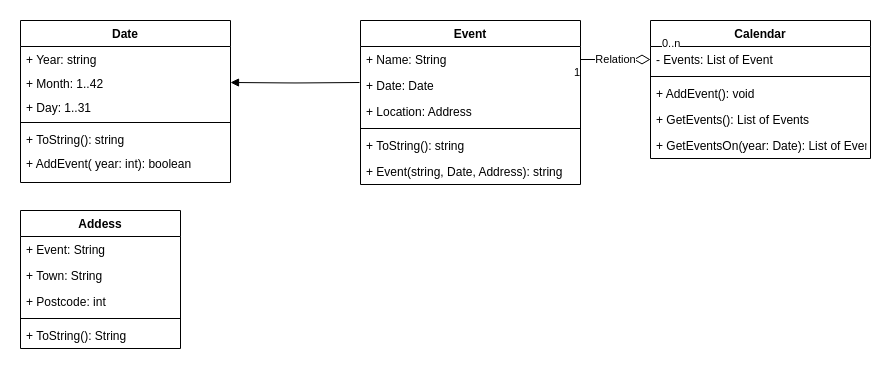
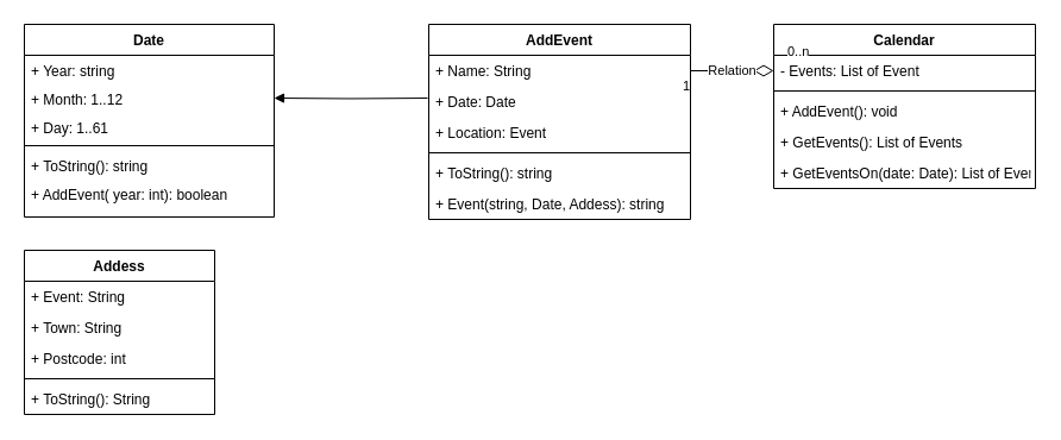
- <mxCell id="9" value="Event" style="swimlane;fontStyle=1;align=center;verticalAlign=top;childLayout=stackLayout;horizontal=1;startSize=26;horizontalStack=0;resizeParent=1;resizeParentMax=0;resizeLast=0;collapsible=1;marginBottom=0;" vertex="1" parent="1"><mxGeometry x="360" y="20" width="220" height="164" as="geometry" /></mxCell>
+ <mxCell id="9" value="AddEvent" style="swimlane;fontStyle=1;align=center;verticalAlign=top;childLayout=stackLayout;horizontal=1;startSize=26;horizontalStack=0;resizeParent=1;resizeParentMax=0;resizeLast=0;collapsible=1;marginBottom=0;" vertex="1" parent="1"><mxGeometry x="360" y="20" width="220" height="164" as="geometry" /></mxCell>
- <mxCell id="4" value="+ Month: 1..42&#10;&#10;" style="text;strokeColor=none;fillColor=none;align=left;verticalAlign=top;spacingLeft=4;spacingRight=4;overflow=hidden;rotatable=0;points=[[0,0.5],[1,0.5]];portConstraint=eastwest;" vertex="1" parent="2"><mxGeometry y="50" width="210" height="24" as="geometry" /></mxCell>
+ <mxCell id="4" value="+ Month: 1..12&#10;&#10;" style="text;strokeColor=none;fillColor=none;align=left;verticalAlign=top;spacingLeft=4;spacingRight=4;overflow=hidden;rotatable=0;points=[[0,0.5],[1,0.5]];portConstraint=eastwest;" vertex="1" parent="2"><mxGeometry y="50" width="210" height="24" as="geometry" /></mxCell>
- <mxCell id="5" value="+ Day: 1..31&#10;&#10;" style="text;strokeColor=none;fillColor=none;align=left;verticalAlign=top;spacingLeft=4;spacingRight=4;overflow=hidden;rotatable=0;points=[[0,0.5],[1,0.5]];portConstraint=eastwest;" vertex="1" parent="2"><mxGeometry y="74" width="210" height="24" as="geometry" /></mxCell>
+ <mxCell id="5" value="+ Day: 1..61&#10;&#10;" style="text;strokeColor=none;fillColor=none;align=left;verticalAlign=top;spacingLeft=4;spacingRight=4;overflow=hidden;rotatable=0;points=[[0,0.5],[1,0.5]];portConstraint=eastwest;" vertex="1" parent="2"><mxGeometry y="74" width="210" height="24" as="geometry" /></mxCell>
- <mxCell id="12" value="+ Location: Address" style="text;strokeColor=none;fillColor=none;align=left;verticalAlign=top;spacingLeft=4;spacingRight=4;overflow=hidden;rotatable=0;points=[[0,0.5],[1,0.5]];portConstraint=eastwest;" vertex="1" parent="9"><mxGeometry y="78" width="220" height="26" as="geometry" /></mxCell>
+ <mxCell id="12" value="+ Location: Event" style="text;strokeColor=none;fillColor=none;align=left;verticalAlign=top;spacingLeft=4;spacingRight=4;overflow=hidden;rotatable=0;points=[[0,0.5],[1,0.5]];portConstraint=eastwest;" vertex="1" parent="9"><mxGeometry y="78" width="220" height="26" as="geometry" /></mxCell>
- <mxCell id="28" value="+ GetEventsOn(year: Date): List of Events" style="text;strokeColor=none;fillColor=none;align=left;verticalAlign=top;spacingLeft=4;spacingRight=4;overflow=hidden;rotatable=0;points=[[0,0.5],[1,0.5]];portConstraint=eastwest;" vertex="1" parent="23"><mxGeometry y="112" width="220" height="26" as="geometry" /></mxCell>
+ <mxCell id="28" value="+ GetEventsOn(date: Date): List of Events" style="text;strokeColor=none;fillColor=none;align=left;verticalAlign=top;spacingLeft=4;spacingRight=4;overflow=hidden;rotatable=0;points=[[0,0.5],[1,0.5]];portConstraint=eastwest;" vertex="1" parent="23"><mxGeometry y="112" width="220" height="26" as="geometry" /></mxCell>
- <mxCell id="15" value="+ Event(string, Date, Address): string" style="text;strokeColor=none;fillColor=none;align=left;verticalAlign=top;spacingLeft=4;spacingRight=4;overflow=hidden;rotatable=0;points=[[0,0.5],[1,0.5]];portConstraint=eastwest;" vertex="1" parent="9"><mxGeometry y="138" width="220" height="26" as="geometry" /></mxCell>
+ <mxCell id="15" value="+ Event(string, Date, Addess): string" style="text;strokeColor=none;fillColor=none;align=left;verticalAlign=top;spacingLeft=4;spacingRight=4;overflow=hidden;rotatable=0;points=[[0,0.5],[1,0.5]];portConstraint=eastwest;" vertex="1" parent="9"><mxGeometry y="138" width="220" height="26" as="geometry" /></mxCell>
